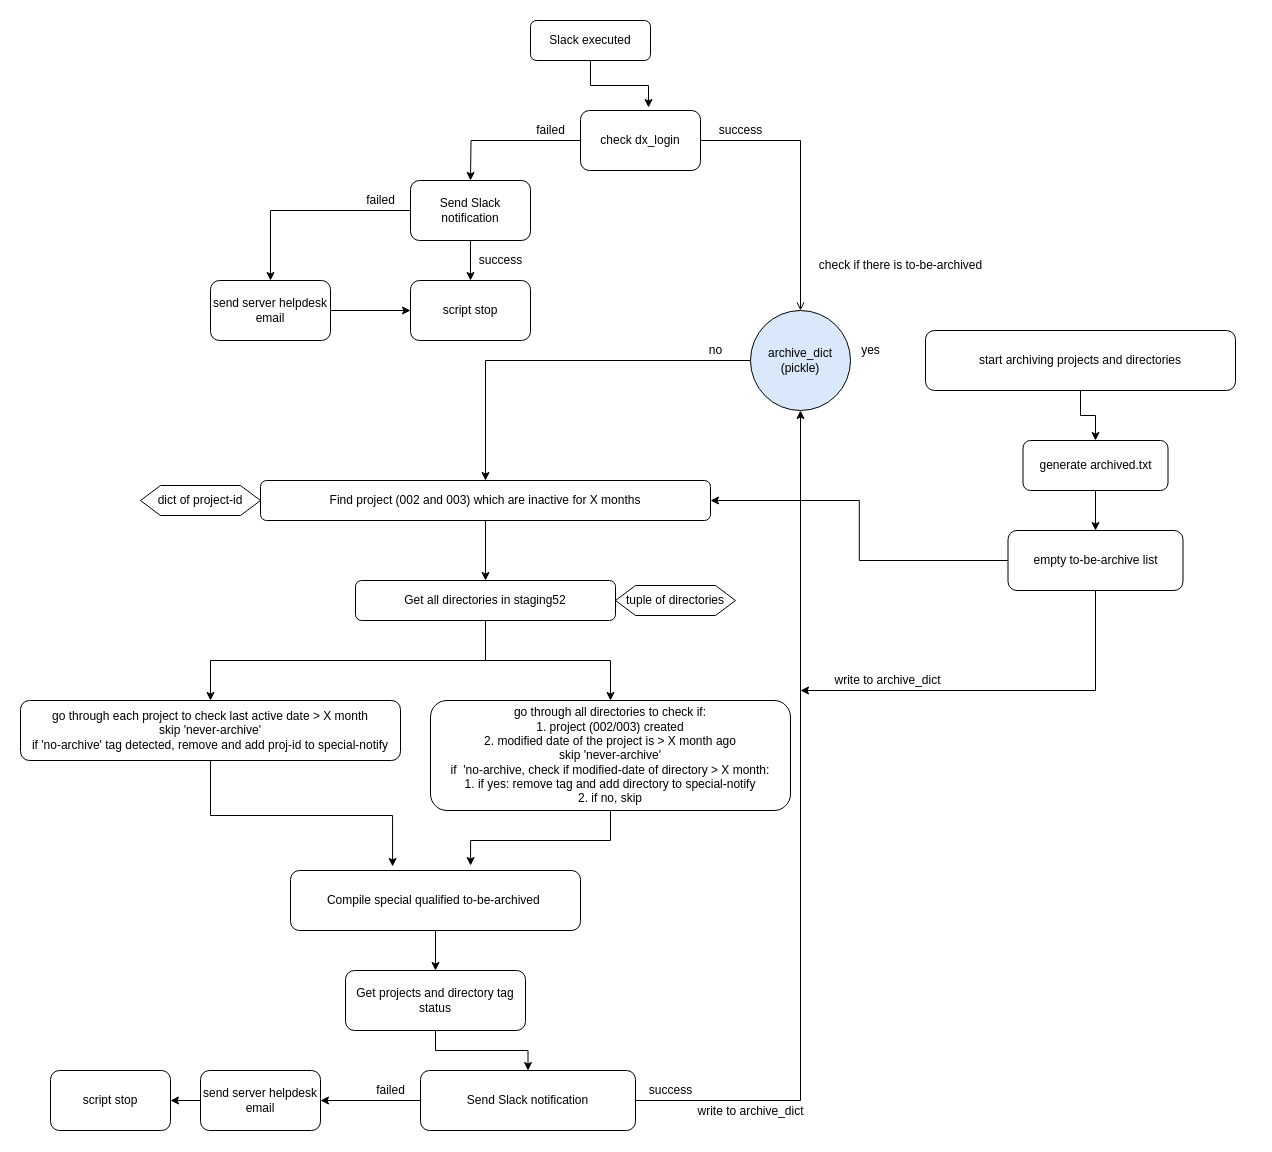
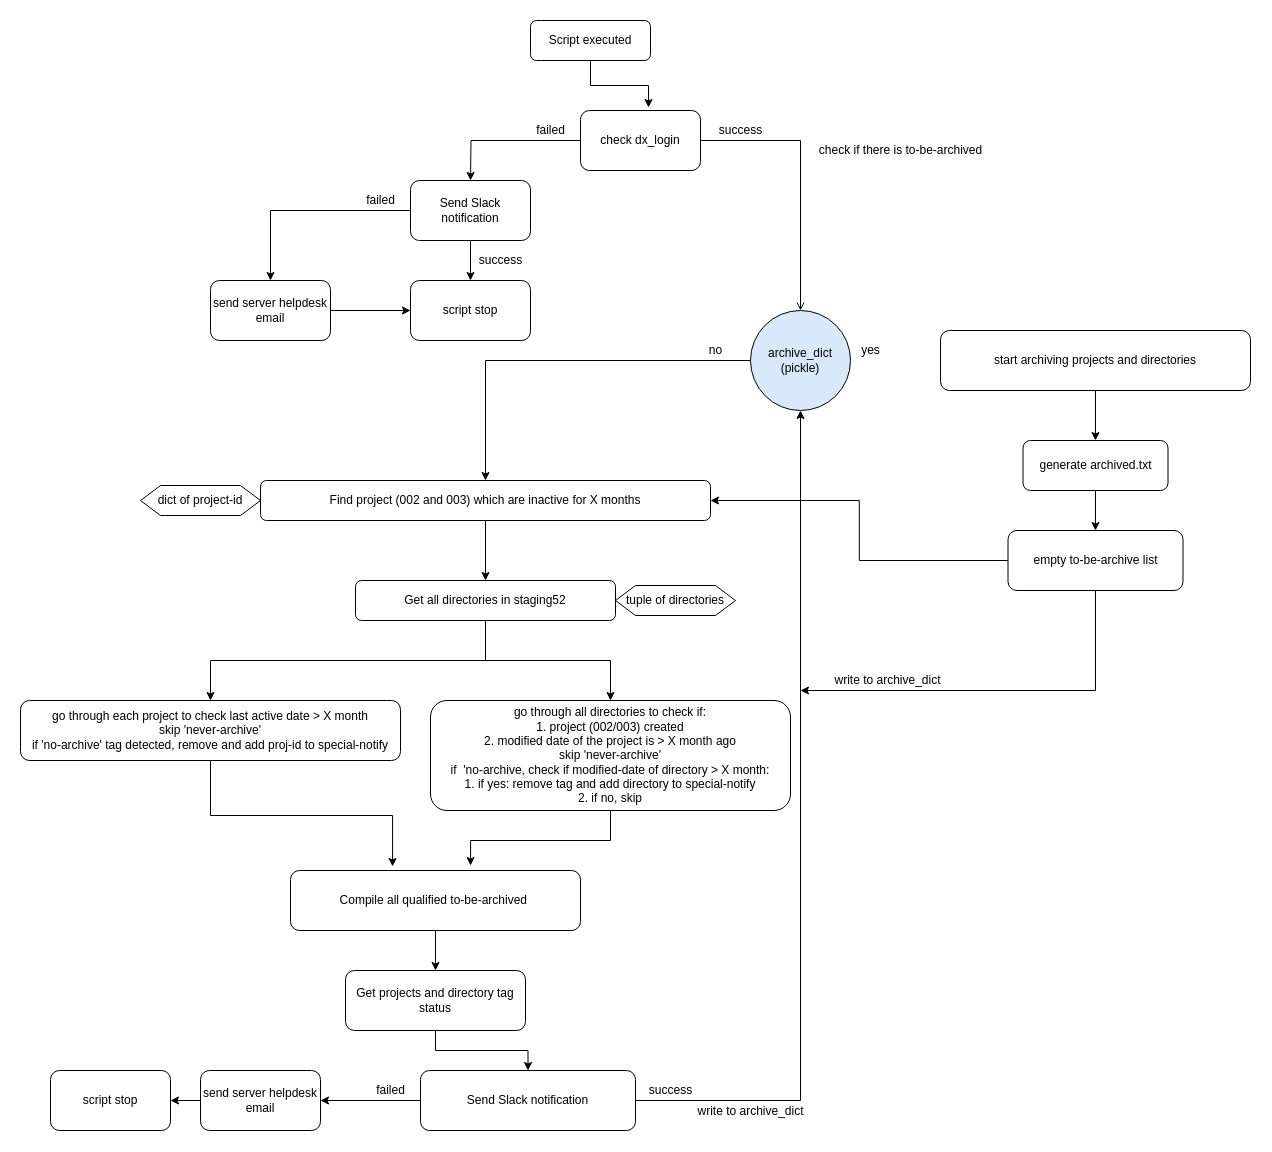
- <mxCell id="3" value="Slack executed" style="rounded=1;whiteSpace=wrap;html=1;" parent="1" vertex="1"><mxGeometry x="530" y="20" width="120" height="40" as="geometry" /></mxCell>
+ <mxCell id="3" value="Script executed" style="rounded=1;whiteSpace=wrap;html=1;" parent="1" vertex="1"><mxGeometry x="530" y="20" width="120" height="40" as="geometry" /></mxCell>
- <mxCell id="15" value="check if there is to-be-archived" style="text;html=1;align=center;verticalAlign=middle;resizable=0;points=[];autosize=1;strokeColor=none;fillColor=none;" parent="1" vertex="1"><mxGeometry x="810" y="255" width="180" height="20" as="geometry" /></mxCell>
+ <mxCell id="15" value="check if there is to-be-archived" style="text;html=1;align=center;verticalAlign=middle;resizable=0;points=[];autosize=1;strokeColor=none;fillColor=none;" parent="1" vertex="1"><mxGeometry x="810" y="140" width="180" height="20" as="geometry" /></mxCell>
- <mxCell id="18" value="start archiving projects and directories" style="rounded=1;whiteSpace=wrap;html=1;" parent="1" vertex="1"><mxGeometry x="925" y="330" width="310" height="60" as="geometry" /></mxCell>
+ <mxCell id="18" value="start archiving projects and directories" style="rounded=1;whiteSpace=wrap;html=1;" parent="1" vertex="1"><mxGeometry x="940" y="330" width="310" height="60" as="geometry" /></mxCell>
- <mxCell id="24" value="Compile special qualified to-be-archived&amp;nbsp;" style="rounded=1;whiteSpace=wrap;html=1;" parent="1" vertex="1"><mxGeometry x="290" y="870" width="290" height="60" as="geometry" /></mxCell>
+ <mxCell id="24" value="Compile all qualified to-be-archived&amp;nbsp;" style="rounded=1;whiteSpace=wrap;html=1;" parent="1" vertex="1"><mxGeometry x="290" y="870" width="290" height="60" as="geometry" /></mxCell>
